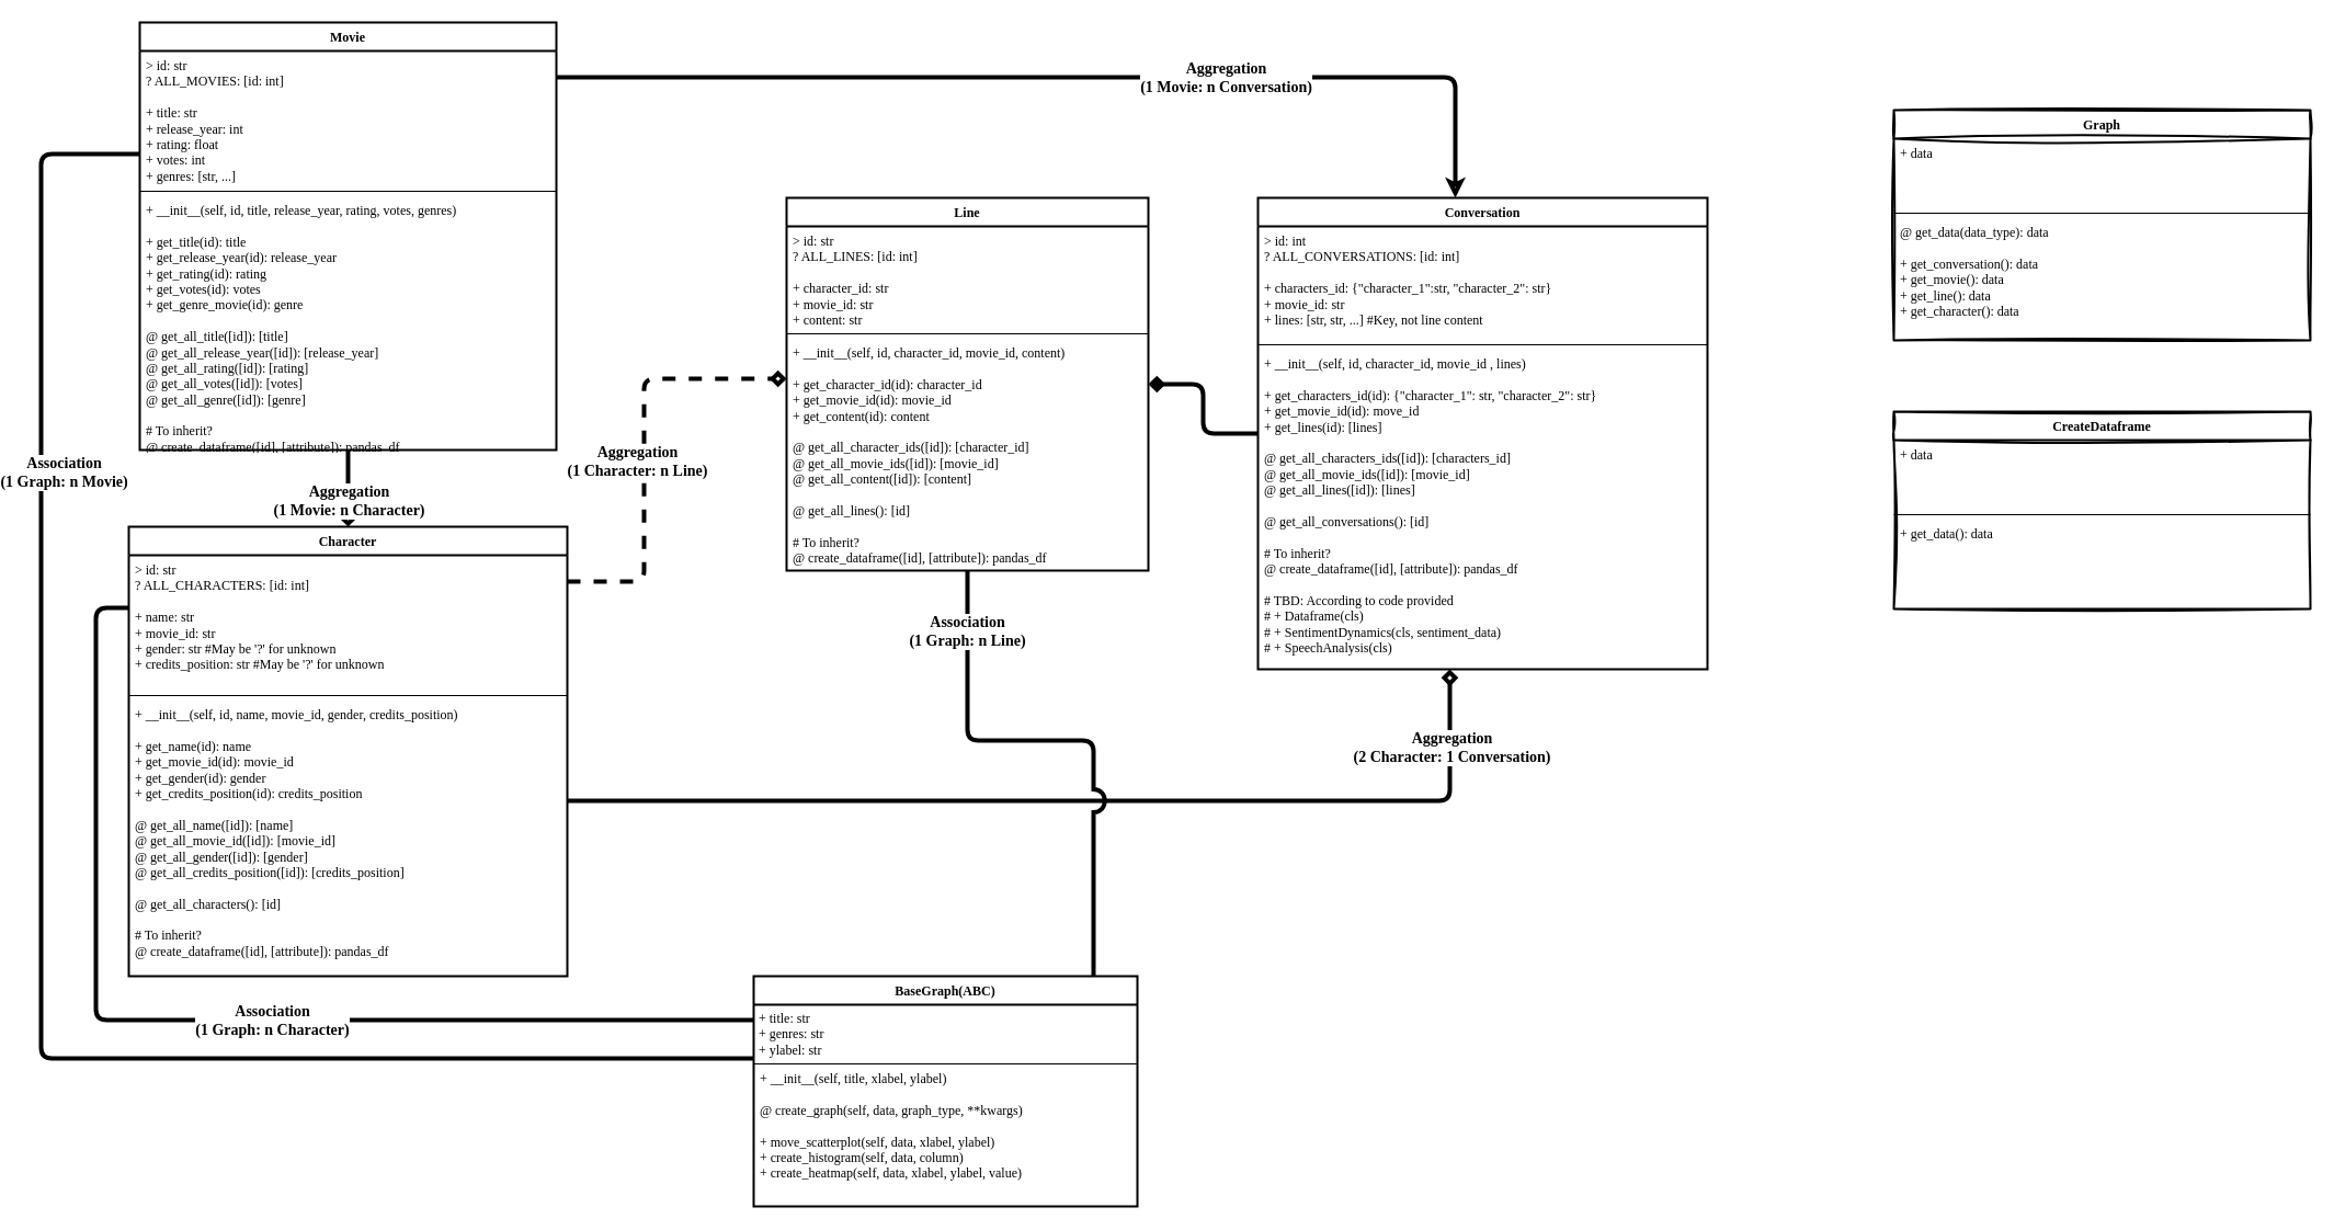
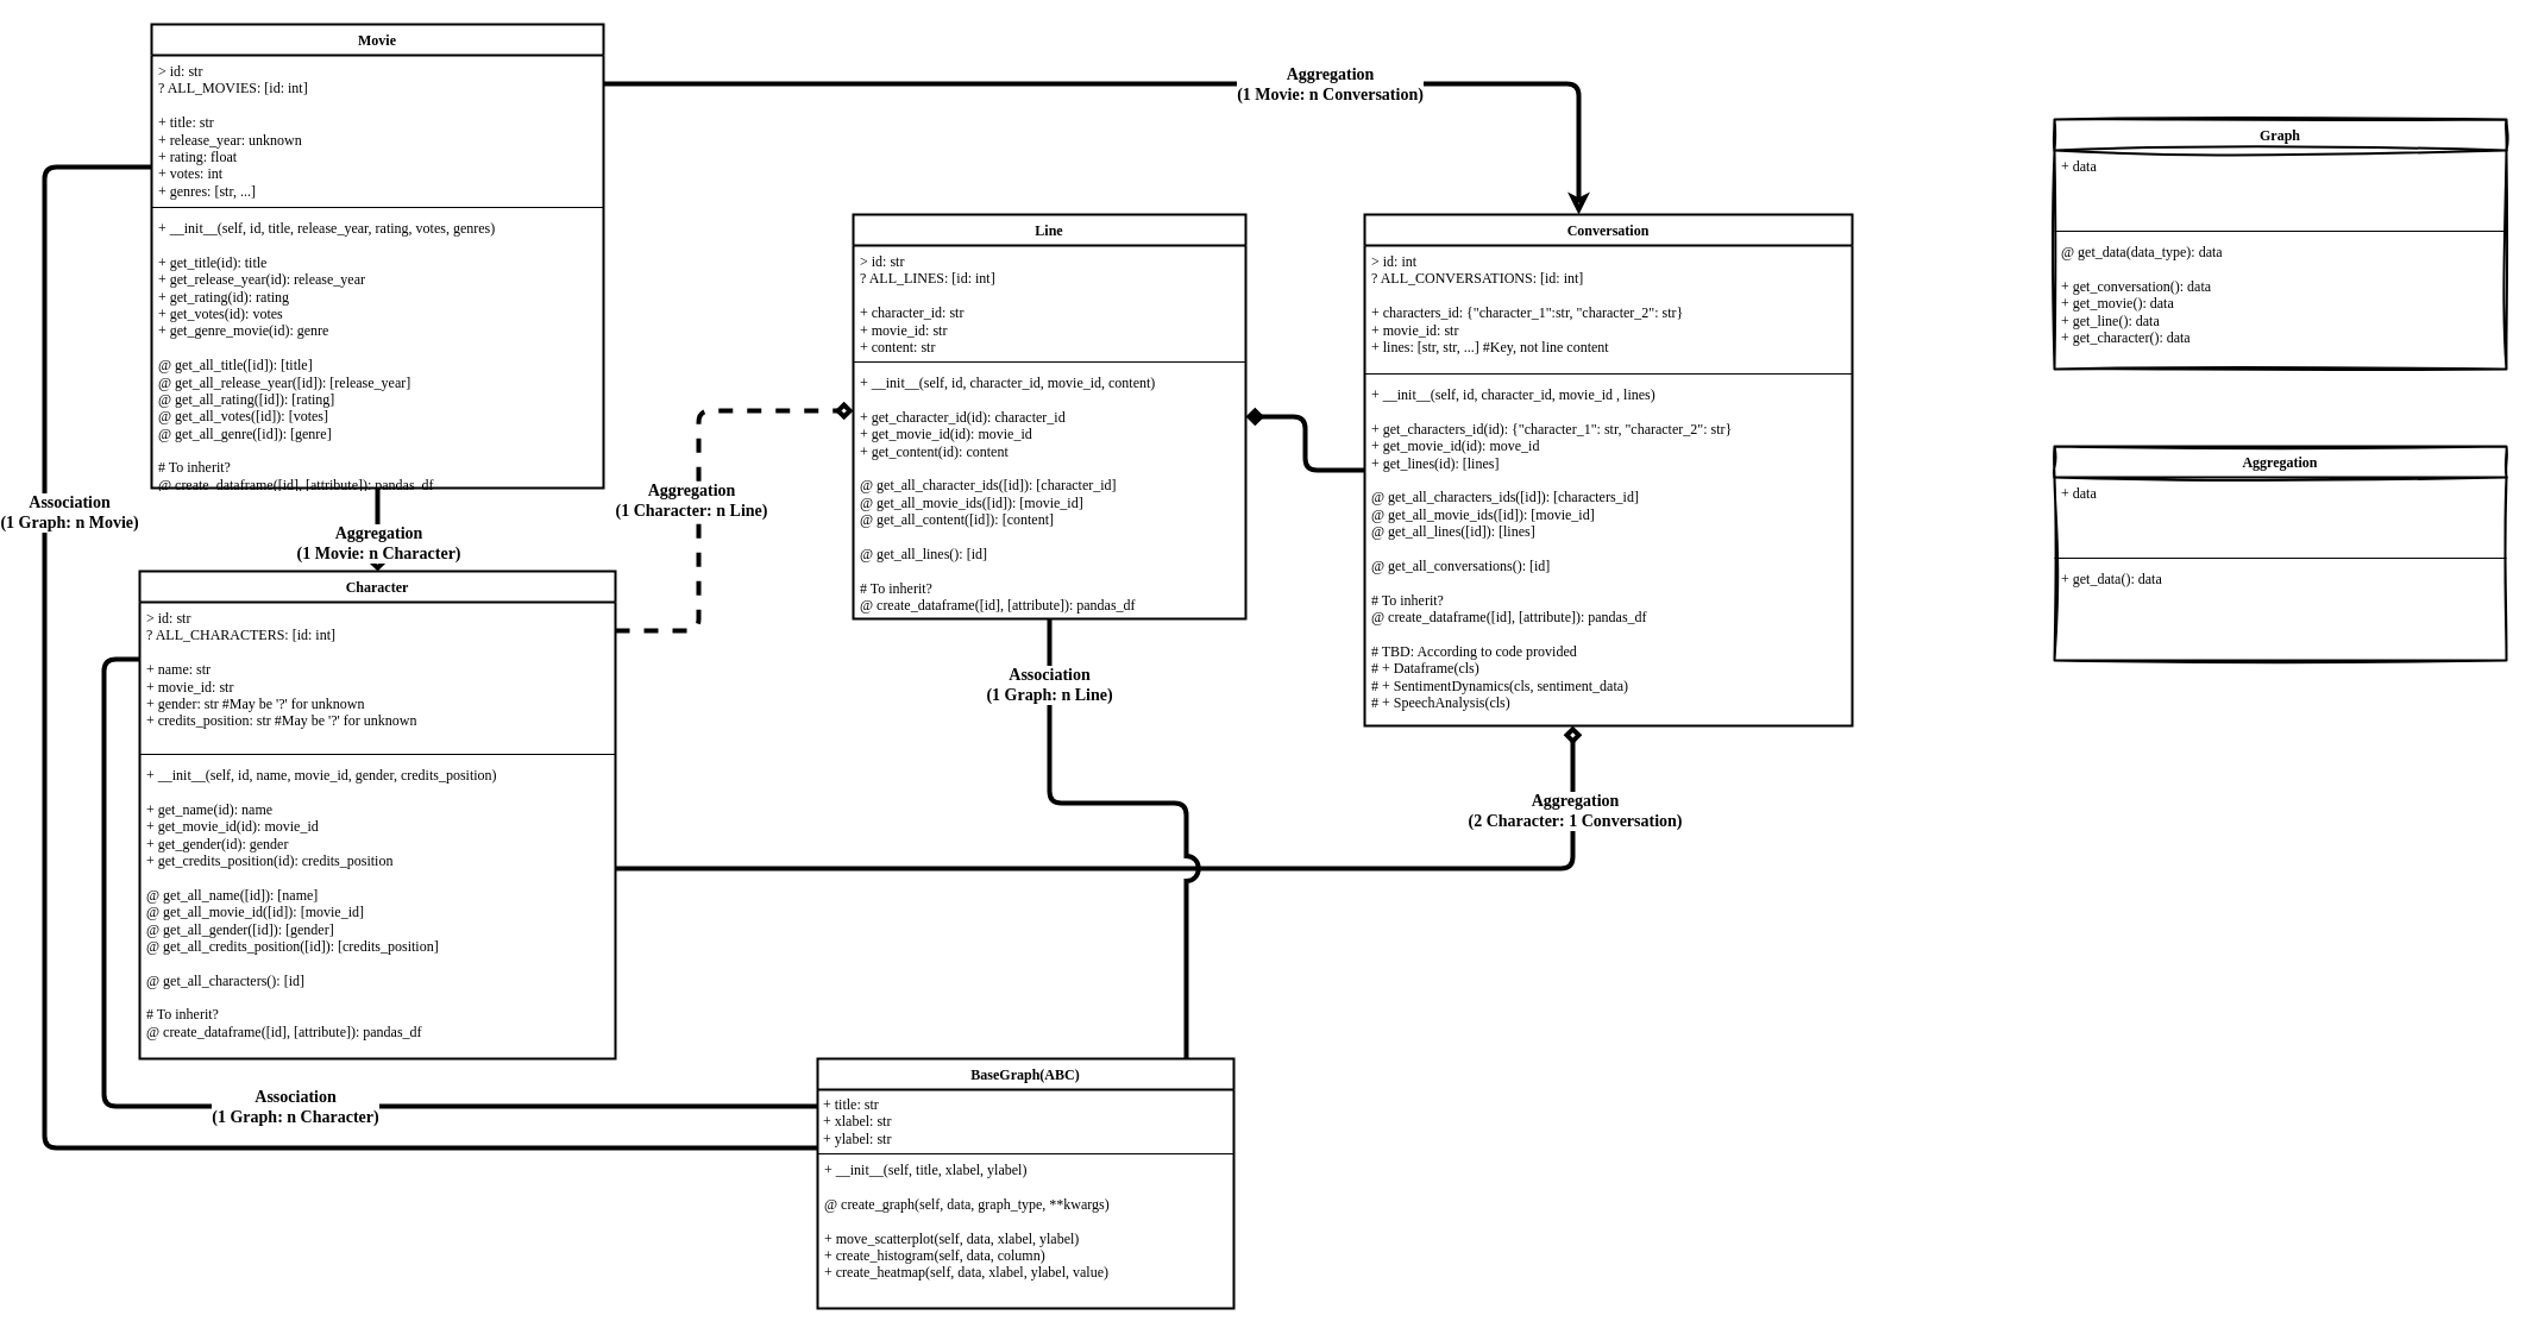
- <mxCell id="7" value="&lt;div&gt;&amp;gt; id: str&lt;br&gt;&lt;/div&gt;&lt;div&gt;? ALL_MOVIES: [id: int]&lt;/div&gt;&lt;div&gt;&lt;br&gt;&lt;/div&gt;&lt;div&gt;+ title: str&lt;/div&gt;&lt;div&gt;+ release_year: int&lt;/div&gt;&lt;div&gt;+ rating: float&lt;/div&gt;&lt;div&gt;+ votes: int&lt;/div&gt;&lt;div&gt;+ genres: [str, ...]&lt;/div&gt;" style="text;strokeColor=none;fillColor=none;align=left;verticalAlign=top;spacingLeft=4;spacingRight=4;overflow=hidden;rotatable=0;points=[[0,0.5],[1,0.5]];portConstraint=eastwest;whiteSpace=wrap;html=1;fontFamily=Verdana;" parent="6" vertex="1"><mxGeometry y="26" width="380" height="124" as="geometry" /></mxCell>
+ <mxCell id="7" value="&lt;div&gt;&amp;gt; id: str&lt;br&gt;&lt;/div&gt;&lt;div&gt;? ALL_MOVIES: [id: int]&lt;/div&gt;&lt;div&gt;&lt;br&gt;&lt;/div&gt;&lt;div&gt;+ title: str&lt;/div&gt;&lt;div&gt;+ release_year: unknown&lt;/div&gt;&lt;div&gt;+ rating: float&lt;/div&gt;&lt;div&gt;+ votes: int&lt;/div&gt;&lt;div&gt;+ genres: [str, ...]&lt;/div&gt;" style="text;strokeColor=none;fillColor=none;align=left;verticalAlign=top;spacingLeft=4;spacingRight=4;overflow=hidden;rotatable=0;points=[[0,0.5],[1,0.5]];portConstraint=eastwest;whiteSpace=wrap;html=1;fontFamily=Verdana;" parent="6" vertex="1"><mxGeometry y="26" width="380" height="124" as="geometry" /></mxCell>
- <mxCell id="40" value="CreateDataframe" style="swimlane;fontStyle=1;align=center;verticalAlign=top;childLayout=stackLayout;horizontal=1;startSize=26;horizontalStack=0;resizeParent=1;resizeParentMax=0;resizeLast=0;collapsible=1;marginBottom=0;whiteSpace=wrap;html=1;fontFamily=Verdana;strokeWidth=2;sketch=1;curveFitting=1;jiggle=2;" vertex="1" parent="1"><mxGeometry x="1710" y="375" width="380" height="180" as="geometry"><mxRectangle x="-1500" y="50" width="80" height="30" as="alternateBounds" /></mxGeometry></mxCell>
+ <mxCell id="40" value="Aggregation" style="swimlane;fontStyle=1;align=center;verticalAlign=top;childLayout=stackLayout;horizontal=1;startSize=26;horizontalStack=0;resizeParent=1;resizeParentMax=0;resizeLast=0;collapsible=1;marginBottom=0;whiteSpace=wrap;html=1;fontFamily=Verdana;strokeWidth=2;sketch=1;curveFitting=1;jiggle=2;" vertex="1" parent="1"><mxGeometry x="1710" y="375" width="380" height="180" as="geometry"><mxRectangle x="-1500" y="50" width="80" height="30" as="alternateBounds" /></mxGeometry></mxCell>
- <mxCell id="34" value="&amp;nbsp;+ title: str&lt;div&gt;&amp;nbsp;+ genres: str&lt;br&gt;&amp;nbsp;+ ylabel: str&lt;/div&gt;" style="html=1;whiteSpace=wrap;align=left;fillColor=none;fontFamily=Verdana;" parent="33" vertex="1"><mxGeometry y="26" width="350" height="54" as="geometry" /></mxCell>
+ <mxCell id="34" value="&amp;nbsp;+ title: str&lt;div&gt;&amp;nbsp;+ xlabel: str&lt;br&gt;&amp;nbsp;+ ylabel: str&lt;/div&gt;" style="html=1;whiteSpace=wrap;align=left;fillColor=none;fontFamily=Verdana;" parent="33" vertex="1"><mxGeometry y="26" width="350" height="54" as="geometry" /></mxCell>
